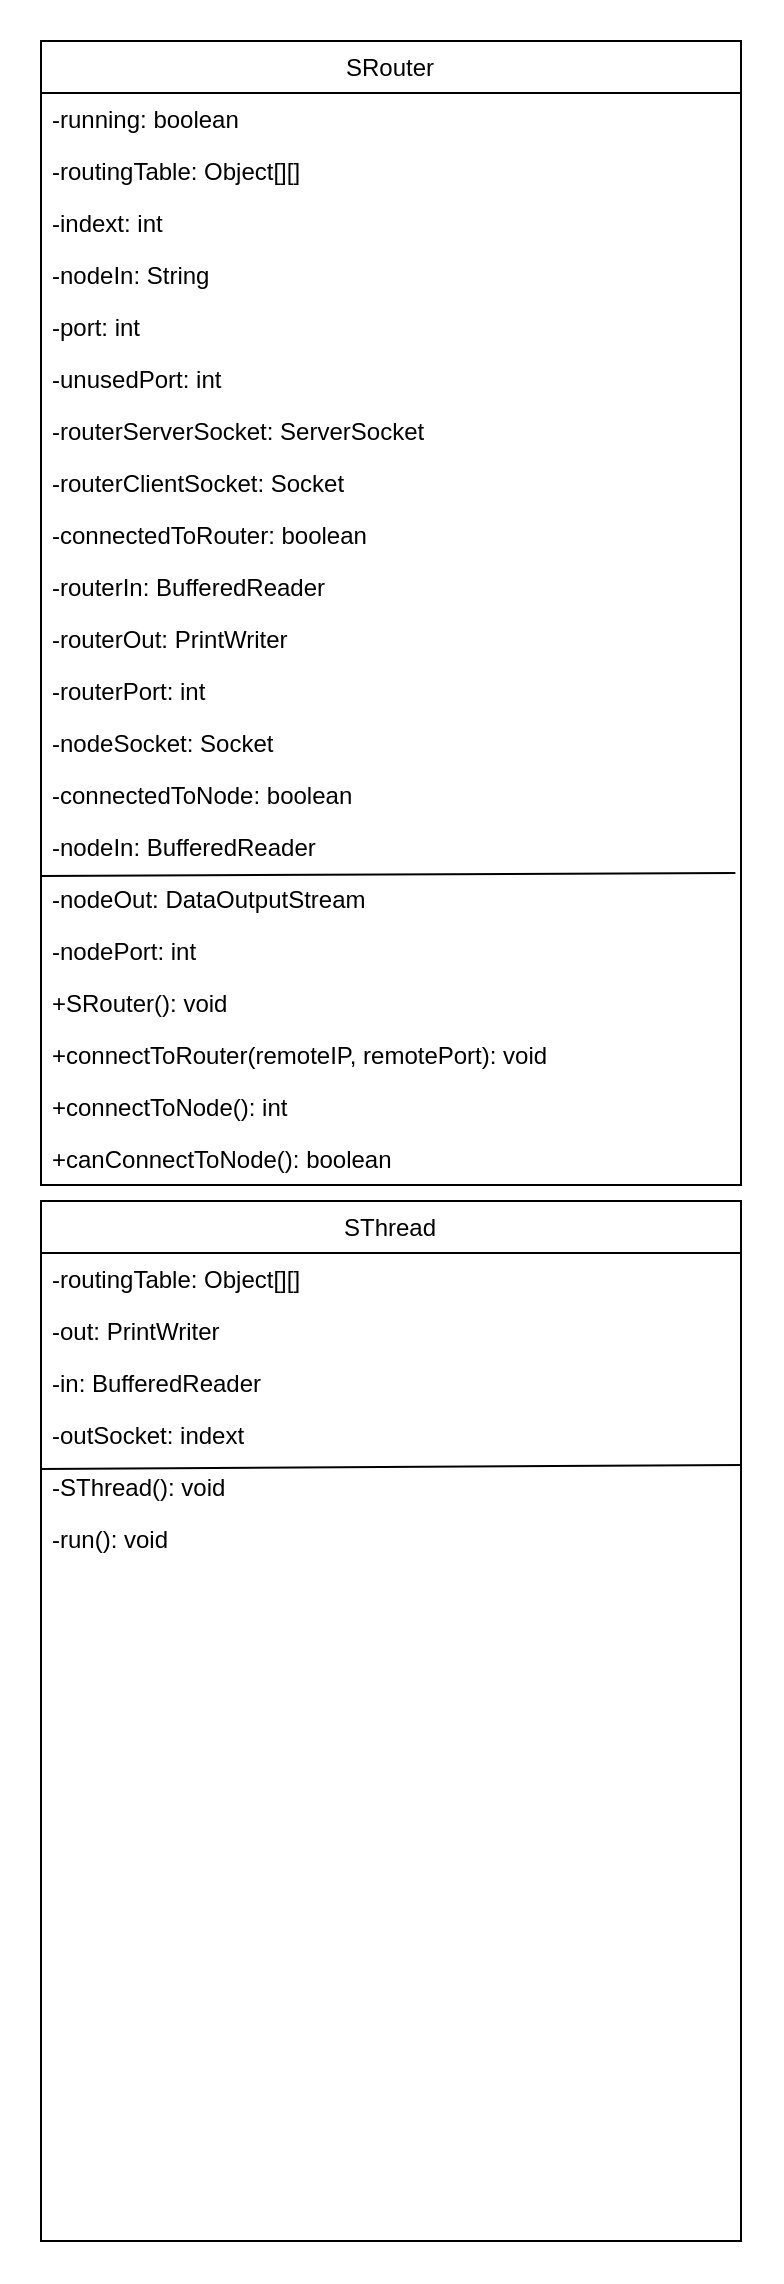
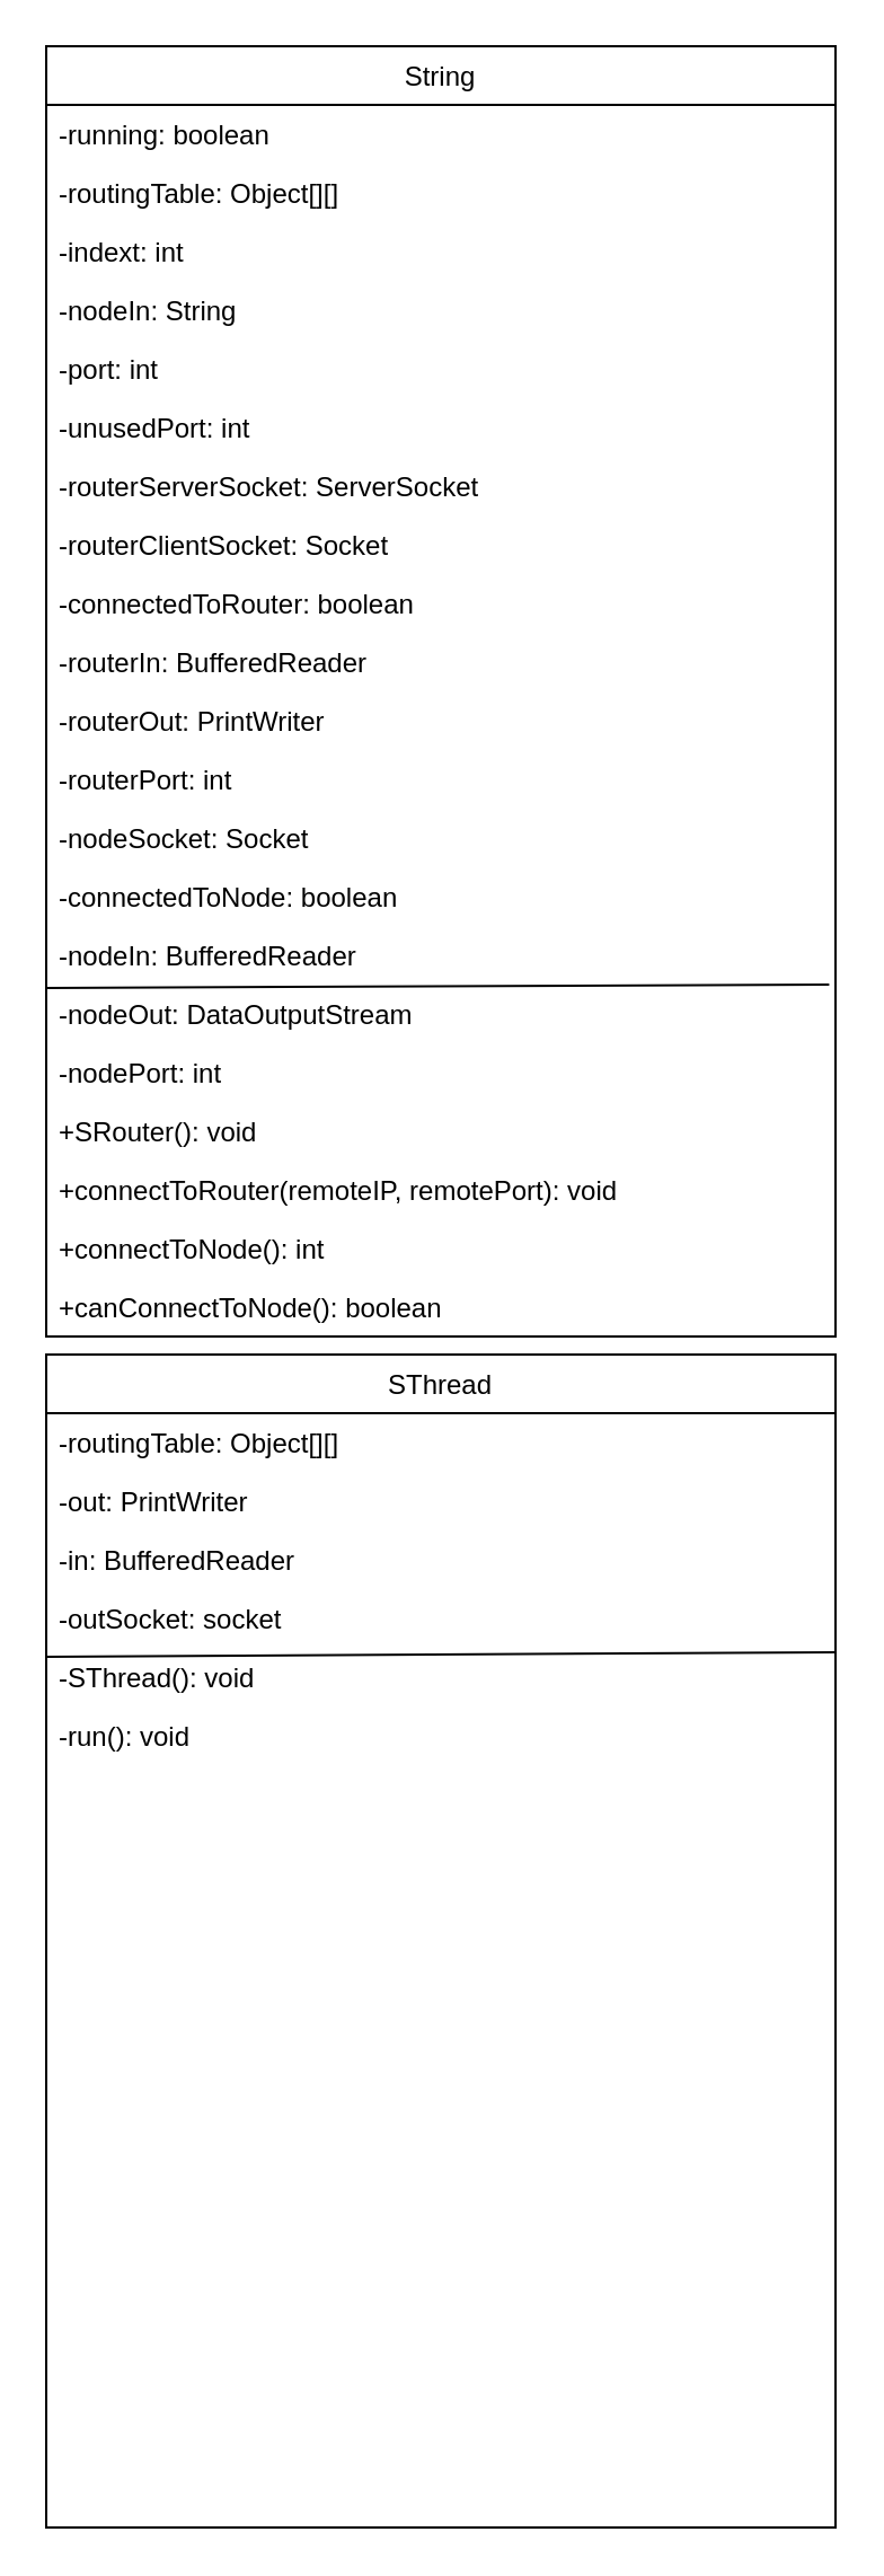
- <mxCell id="2" value="SRouter" style="swimlane;fontStyle=0;align=center;verticalAlign=top;childLayout=stackLayout;horizontal=1;startSize=26;horizontalStack=0;resizeParent=1;resizeLast=0;collapsible=1;marginBottom=0;rounded=0;shadow=0;strokeWidth=1;" parent="1" vertex="1"><mxGeometry x="20" width="350" height="572" as="geometry" y="20"><mxRectangle x="230" y="140" width="160" height="26" as="alternateBounds" /></mxGeometry></mxCell>
+ <mxCell id="2" value="String" style="swimlane;fontStyle=0;align=center;verticalAlign=top;childLayout=stackLayout;horizontal=1;startSize=26;horizontalStack=0;resizeParent=1;resizeLast=0;collapsible=1;marginBottom=0;rounded=0;shadow=0;strokeWidth=1;" parent="1" vertex="1"><mxGeometry x="20" width="350" height="572" as="geometry" y="20"><mxRectangle x="230" y="140" width="160" height="26" as="alternateBounds" /></mxGeometry></mxCell>
- <mxCell id="29" value="-outSocket: indext" style="text;align=left;verticalAlign=top;spacingLeft=4;spacingRight=4;overflow=hidden;rotatable=0;points=[[0,0.5],[1,0.5]];portConstraint=eastwest;rounded=0;shadow=0;html=0;" parent="25" vertex="1"><mxGeometry y="104" width="350" height="26" as="geometry" /></mxCell>
+ <mxCell id="29" value="-outSocket: socket" style="text;align=left;verticalAlign=top;spacingLeft=4;spacingRight=4;overflow=hidden;rotatable=0;points=[[0,0.5],[1,0.5]];portConstraint=eastwest;rounded=0;shadow=0;html=0;" parent="25" vertex="1"><mxGeometry y="104" width="350" height="26" as="geometry" /></mxCell>
